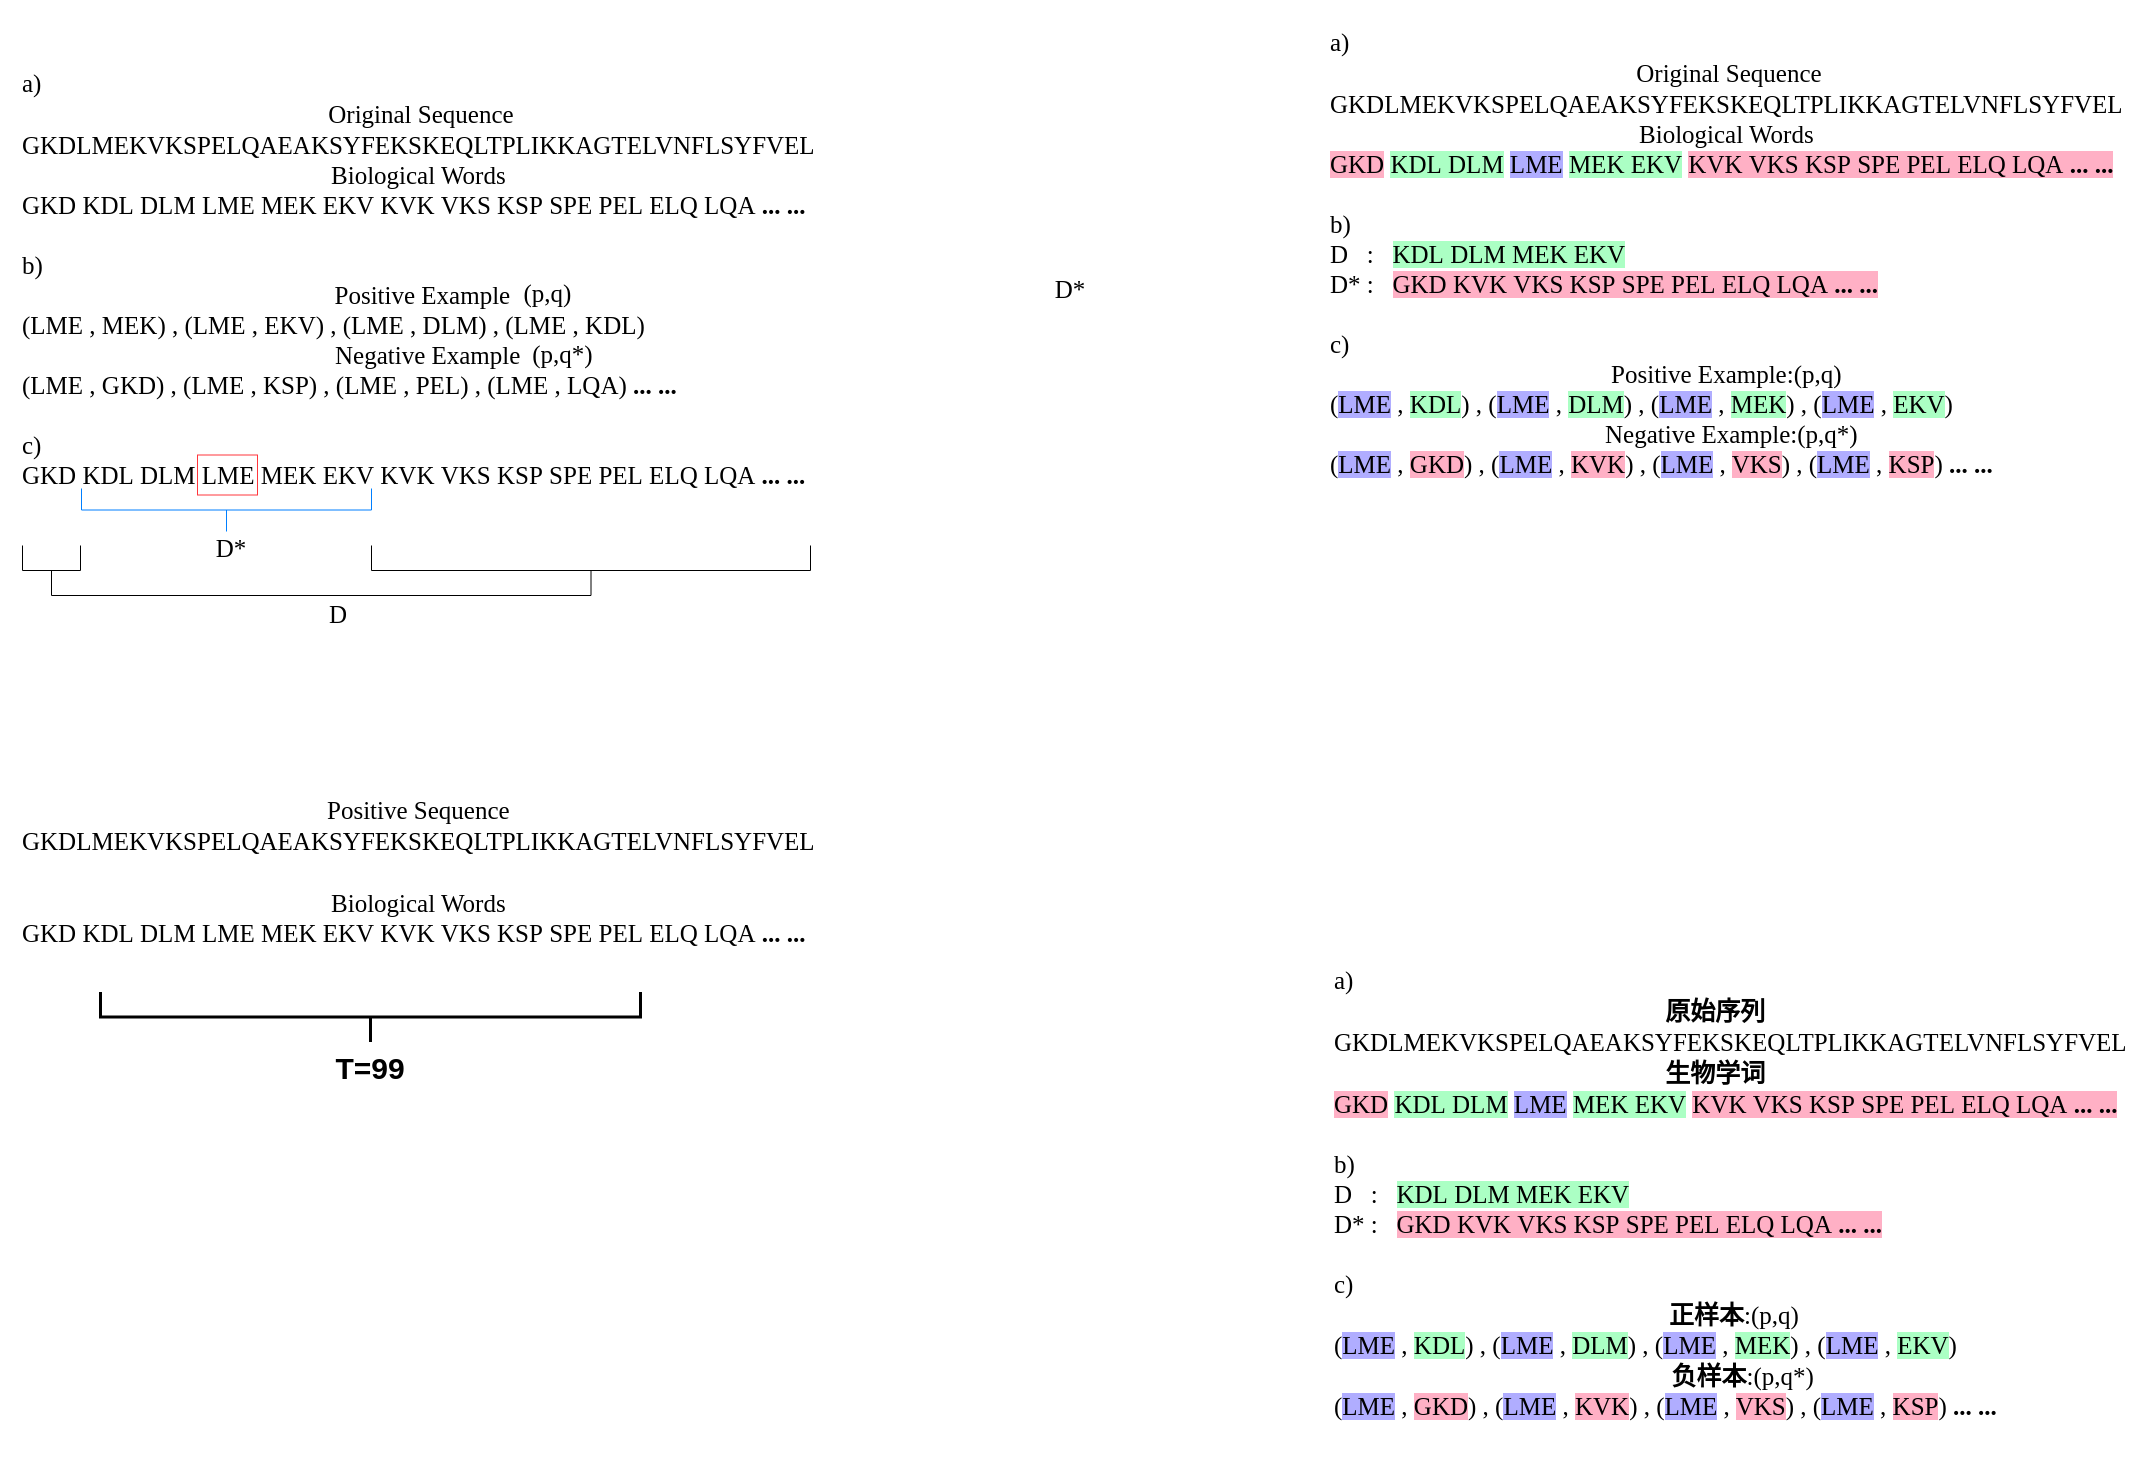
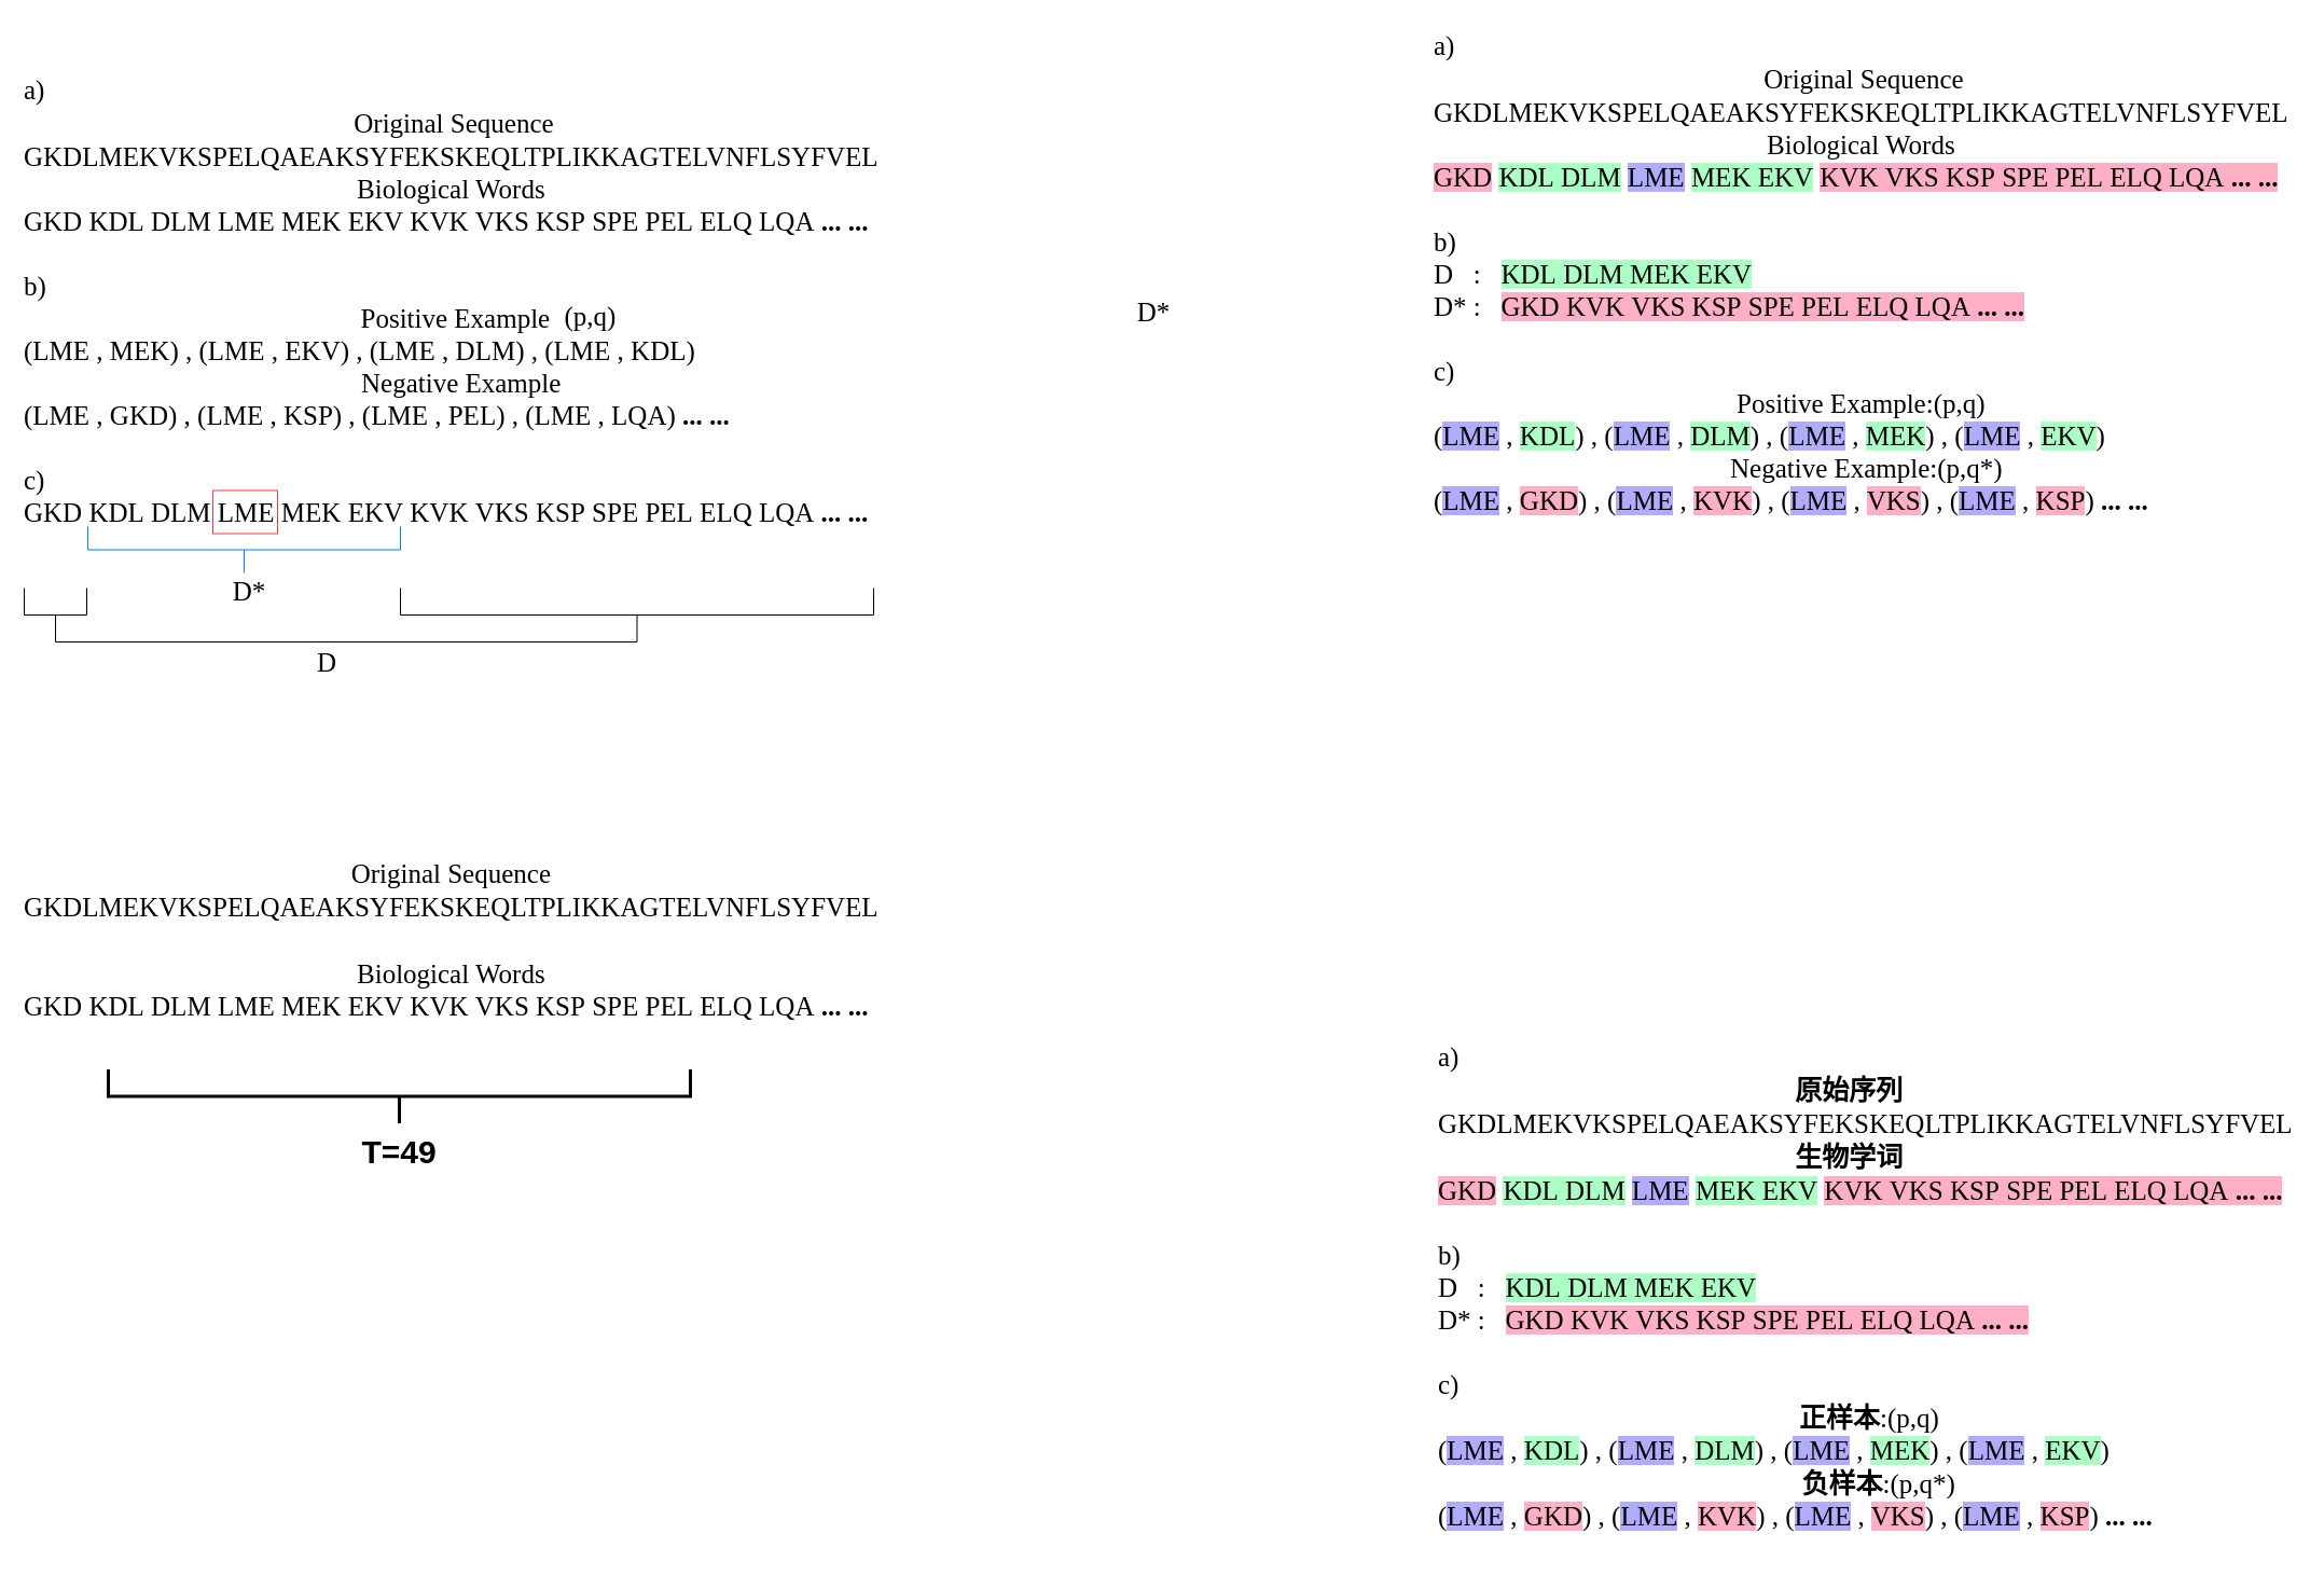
- <mxCell id="7" value="&lt;font style=&quot;font-size: 25px&quot;&gt;(p,q*)&lt;/font&gt;" style="text;html=1;strokeColor=none;fillColor=none;align=center;verticalAlign=middle;whiteSpace=wrap;rounded=0;fontFamily=Times New Roman;fontSize=25;" parent="1" vertex="1"><mxGeometry x="526" y="330.5" width="73" height="46" as="geometry" /></mxCell>
- <mxCell id="14" value="&lt;font style=&quot;font-size: 25px&quot;&gt;D&lt;/font&gt;" style="text;html=1;strokeColor=none;fillColor=none;align=center;verticalAlign=middle;whiteSpace=wrap;rounded=0;fontFamily=Times New Roman;fontSize=25;" parent="1" vertex="1"><mxGeometry x="318" y="590.5" width="40" height="46" as="geometry" /></mxCell>
+ <mxCell id="14" value="&lt;font style=&quot;font-size: 25px&quot;&gt;D&lt;/font&gt;" style="text;html=1;strokeColor=none;fillColor=none;align=center;verticalAlign=middle;whiteSpace=wrap;rounded=0;fontFamily=Times New Roman;fontSize=25;" parent="1" vertex="1"><mxGeometry x="283" y="590.5" width="40" height="46" as="geometry" /></mxCell>
- <mxCell id="4" value="&lt;div style=&quot;text-align: center ; font-size: 25px&quot;&gt;&lt;font face=&quot;Times New Roman&quot; style=&quot;font-size: 25px&quot;&gt;Positive Sequence&lt;/font&gt;&lt;/div&gt;&lt;div style=&quot;text-align: left ; font-size: 25px&quot;&gt;&lt;font face=&quot;Times New Roman&quot; style=&quot;font-size: 25px&quot;&gt;&lt;span&gt;GKDLMEKVKSPELQAEAKSYFEKSKEQLTPLIKKAGTELVNFLSYFVEL&lt;/span&gt;&lt;br&gt;&lt;/font&gt;&lt;/div&gt;&lt;div style=&quot;text-align: left ; font-size: 25px&quot;&gt;&lt;font face=&quot;Times New Roman&quot; style=&quot;font-size: 25px&quot;&gt;&lt;br&gt;&lt;/font&gt;&lt;/div&gt;&lt;font&gt;&lt;div style=&quot;font-size: 25px ; text-align: center&quot;&gt;&lt;span&gt;&lt;font face=&quot;Times New Roman&quot; style=&quot;font-size: 25px&quot;&gt;Biological Words&lt;/font&gt;&lt;/span&gt;&lt;/div&gt;&lt;font face=&quot;Times New Roman&quot;&gt;&lt;font style=&quot;font-size: 25px&quot;&gt;&lt;span&gt;GKD&amp;nbsp;&lt;/span&gt;&lt;/font&gt;&lt;span style=&quot;font-size: 25px&quot;&gt;KDL&amp;nbsp;&lt;/span&gt;&lt;span style=&quot;font-size: 25px&quot;&gt;DLM&amp;nbsp;&lt;/span&gt;&lt;span style=&quot;font-size: 25px&quot;&gt;LME&amp;nbsp;&lt;/span&gt;&lt;span style=&quot;font-size: 25px&quot;&gt;MEK&amp;nbsp;&lt;/span&gt;&lt;span style=&quot;font-size: 25px&quot;&gt;EKV&amp;nbsp;&lt;/span&gt;&lt;font style=&quot;font-size: 25px&quot;&gt;&lt;span&gt;KVK&amp;nbsp;&lt;/span&gt;&lt;/font&gt;&lt;span style=&quot;font-size: 25px&quot;&gt;VKS&amp;nbsp;&lt;/span&gt;&lt;span style=&quot;font-size: 25px&quot;&gt;KSP&amp;nbsp;&lt;/span&gt;&lt;font style=&quot;font-size: 25px&quot;&gt;&lt;span&gt;SPE&amp;nbsp;&lt;/span&gt;&lt;/font&gt;&lt;span style=&quot;font-size: 25px&quot;&gt;PEL&amp;nbsp;&lt;/span&gt;&lt;span style=&quot;font-size: 25px&quot;&gt;ELQ&amp;nbsp;LQA&amp;nbsp;&lt;/span&gt;&lt;font style=&quot;font-size: 25px&quot;&gt;&lt;b&gt;... ...&lt;/b&gt;&lt;/font&gt;&lt;br&gt;&lt;/font&gt;&lt;div style=&quot;font-size: 25px&quot;&gt;&lt;font face=&quot;Times New Roman&quot;&gt;&lt;span&gt;&lt;br&gt;&lt;/span&gt;&lt;/font&gt;&lt;/div&gt;&lt;div style=&quot;font-size: 25px&quot;&gt;&lt;span&gt;&lt;br&gt;&lt;/span&gt;&lt;/div&gt;&lt;/font&gt;" style="text;html=1;strokeColor=none;fillColor=none;align=left;verticalAlign=top;whiteSpace=wrap;rounded=0;" parent="1" vertex="1"><mxGeometry x="20" y="787.5" width="802" height="160" as="geometry" /></mxCell>
+ <mxCell id="4" value="&lt;div style=&quot;text-align: center ; font-size: 25px&quot;&gt;&lt;font face=&quot;Times New Roman&quot; style=&quot;font-size: 25px&quot;&gt;Original Sequence&lt;/font&gt;&lt;/div&gt;&lt;div style=&quot;text-align: left ; font-size: 25px&quot;&gt;&lt;font face=&quot;Times New Roman&quot; style=&quot;font-size: 25px&quot;&gt;&lt;span&gt;GKDLMEKVKSPELQAEAKSYFEKSKEQLTPLIKKAGTELVNFLSYFVEL&lt;/span&gt;&lt;br&gt;&lt;/font&gt;&lt;/div&gt;&lt;div style=&quot;text-align: left ; font-size: 25px&quot;&gt;&lt;font face=&quot;Times New Roman&quot; style=&quot;font-size: 25px&quot;&gt;&lt;br&gt;&lt;/font&gt;&lt;/div&gt;&lt;font&gt;&lt;div style=&quot;font-size: 25px ; text-align: center&quot;&gt;&lt;span&gt;&lt;font face=&quot;Times New Roman&quot; style=&quot;font-size: 25px&quot;&gt;Biological Words&lt;/font&gt;&lt;/span&gt;&lt;/div&gt;&lt;font face=&quot;Times New Roman&quot;&gt;&lt;font style=&quot;font-size: 25px&quot;&gt;&lt;span&gt;GKD&amp;nbsp;&lt;/span&gt;&lt;/font&gt;&lt;span style=&quot;font-size: 25px&quot;&gt;KDL&amp;nbsp;&lt;/span&gt;&lt;span style=&quot;font-size: 25px&quot;&gt;DLM&amp;nbsp;&lt;/span&gt;&lt;span style=&quot;font-size: 25px&quot;&gt;LME&amp;nbsp;&lt;/span&gt;&lt;span style=&quot;font-size: 25px&quot;&gt;MEK&amp;nbsp;&lt;/span&gt;&lt;span style=&quot;font-size: 25px&quot;&gt;EKV&amp;nbsp;&lt;/span&gt;&lt;font style=&quot;font-size: 25px&quot;&gt;&lt;span&gt;KVK&amp;nbsp;&lt;/span&gt;&lt;/font&gt;&lt;span style=&quot;font-size: 25px&quot;&gt;VKS&amp;nbsp;&lt;/span&gt;&lt;span style=&quot;font-size: 25px&quot;&gt;KSP&amp;nbsp;&lt;/span&gt;&lt;font style=&quot;font-size: 25px&quot;&gt;&lt;span&gt;SPE&amp;nbsp;&lt;/span&gt;&lt;/font&gt;&lt;span style=&quot;font-size: 25px&quot;&gt;PEL&amp;nbsp;&lt;/span&gt;&lt;span style=&quot;font-size: 25px&quot;&gt;ELQ&amp;nbsp;LQA&amp;nbsp;&lt;/span&gt;&lt;font style=&quot;font-size: 25px&quot;&gt;&lt;b&gt;... ...&lt;/b&gt;&lt;/font&gt;&lt;br&gt;&lt;/font&gt;&lt;div style=&quot;font-size: 25px&quot;&gt;&lt;font face=&quot;Times New Roman&quot;&gt;&lt;span&gt;&lt;br&gt;&lt;/span&gt;&lt;/font&gt;&lt;/div&gt;&lt;div style=&quot;font-size: 25px&quot;&gt;&lt;span&gt;&lt;br&gt;&lt;/span&gt;&lt;/div&gt;&lt;/font&gt;" style="text;html=1;strokeColor=none;fillColor=none;align=left;verticalAlign=top;whiteSpace=wrap;rounded=0;" parent="1" vertex="1"><mxGeometry x="20" y="787.5" width="802" height="160" as="geometry" /></mxCell>
- <mxCell id="3" value="&lt;font size=&quot;1&quot;&gt;&lt;b style=&quot;font-size: 30px&quot;&gt;T=99&lt;/b&gt;&lt;/font&gt;" style="text;html=1;strokeColor=none;fillColor=none;align=center;verticalAlign=middle;whiteSpace=wrap;rounded=0;shadow=0;glass=0;comic=0;" parent="1" vertex="1"><mxGeometry x="303" y="1047.5" width="134" height="40" as="geometry" /></mxCell>
+ <mxCell id="3" value="&lt;font size=&quot;1&quot;&gt;&lt;b style=&quot;font-size: 30px&quot;&gt;T=49&lt;/b&gt;&lt;/font&gt;" style="text;html=1;strokeColor=none;fillColor=none;align=center;verticalAlign=middle;whiteSpace=wrap;rounded=0;shadow=0;glass=0;comic=0;" parent="1" vertex="1"><mxGeometry x="303" y="1047.5" width="134" height="40" as="geometry" /></mxCell>
